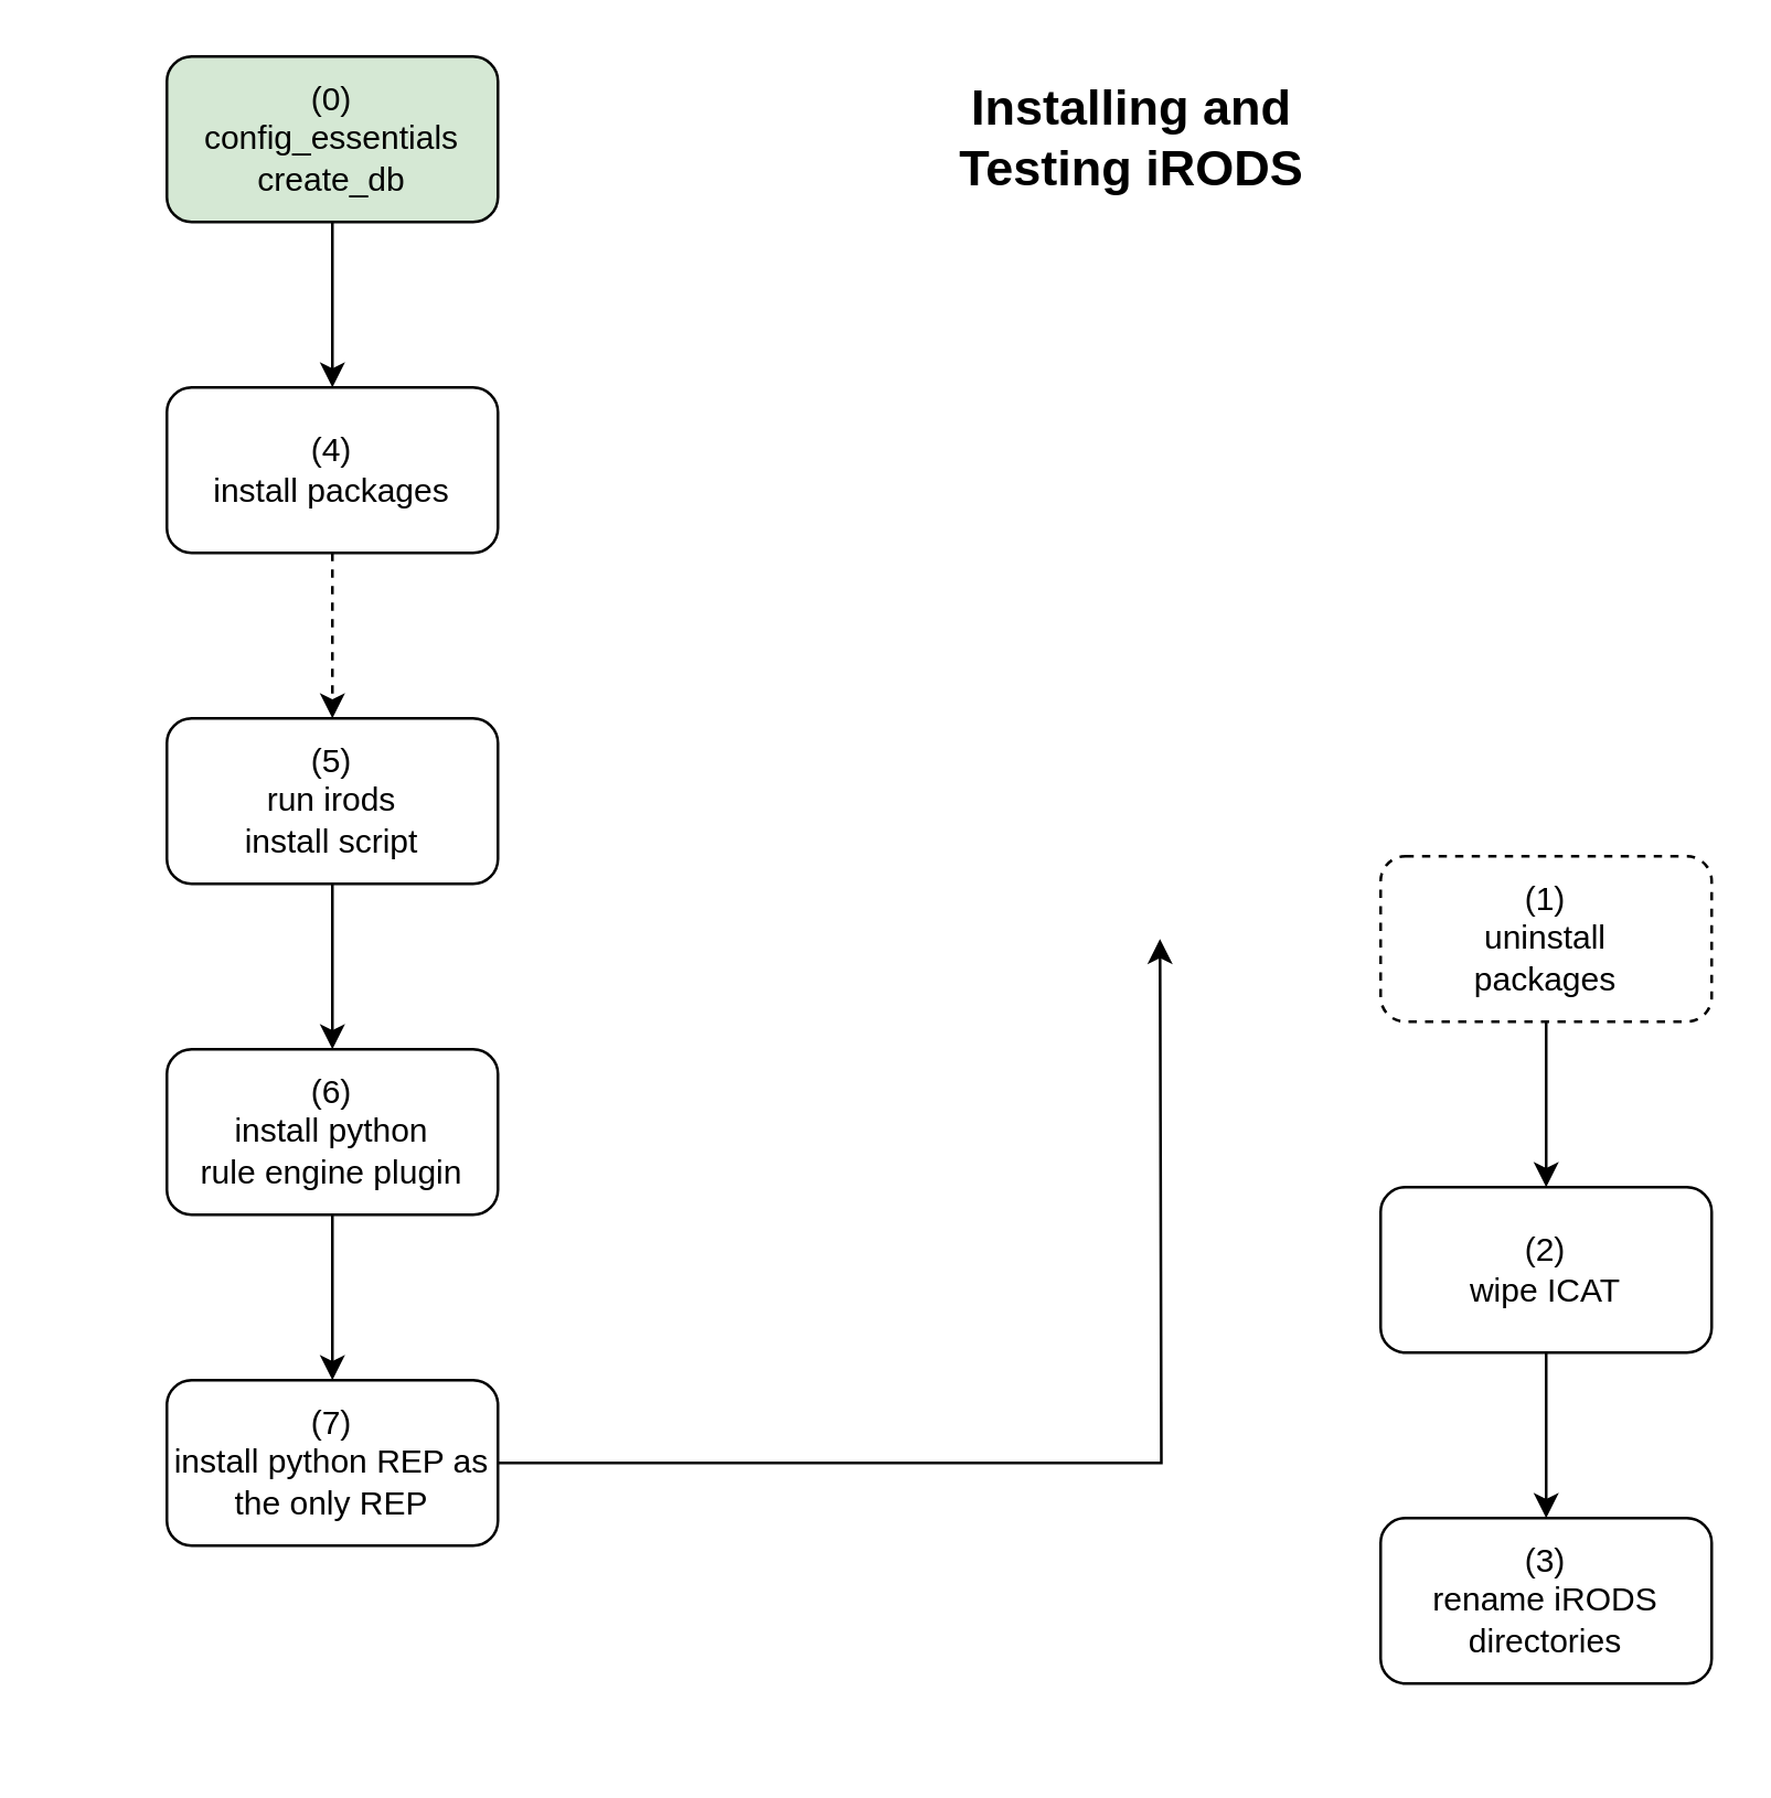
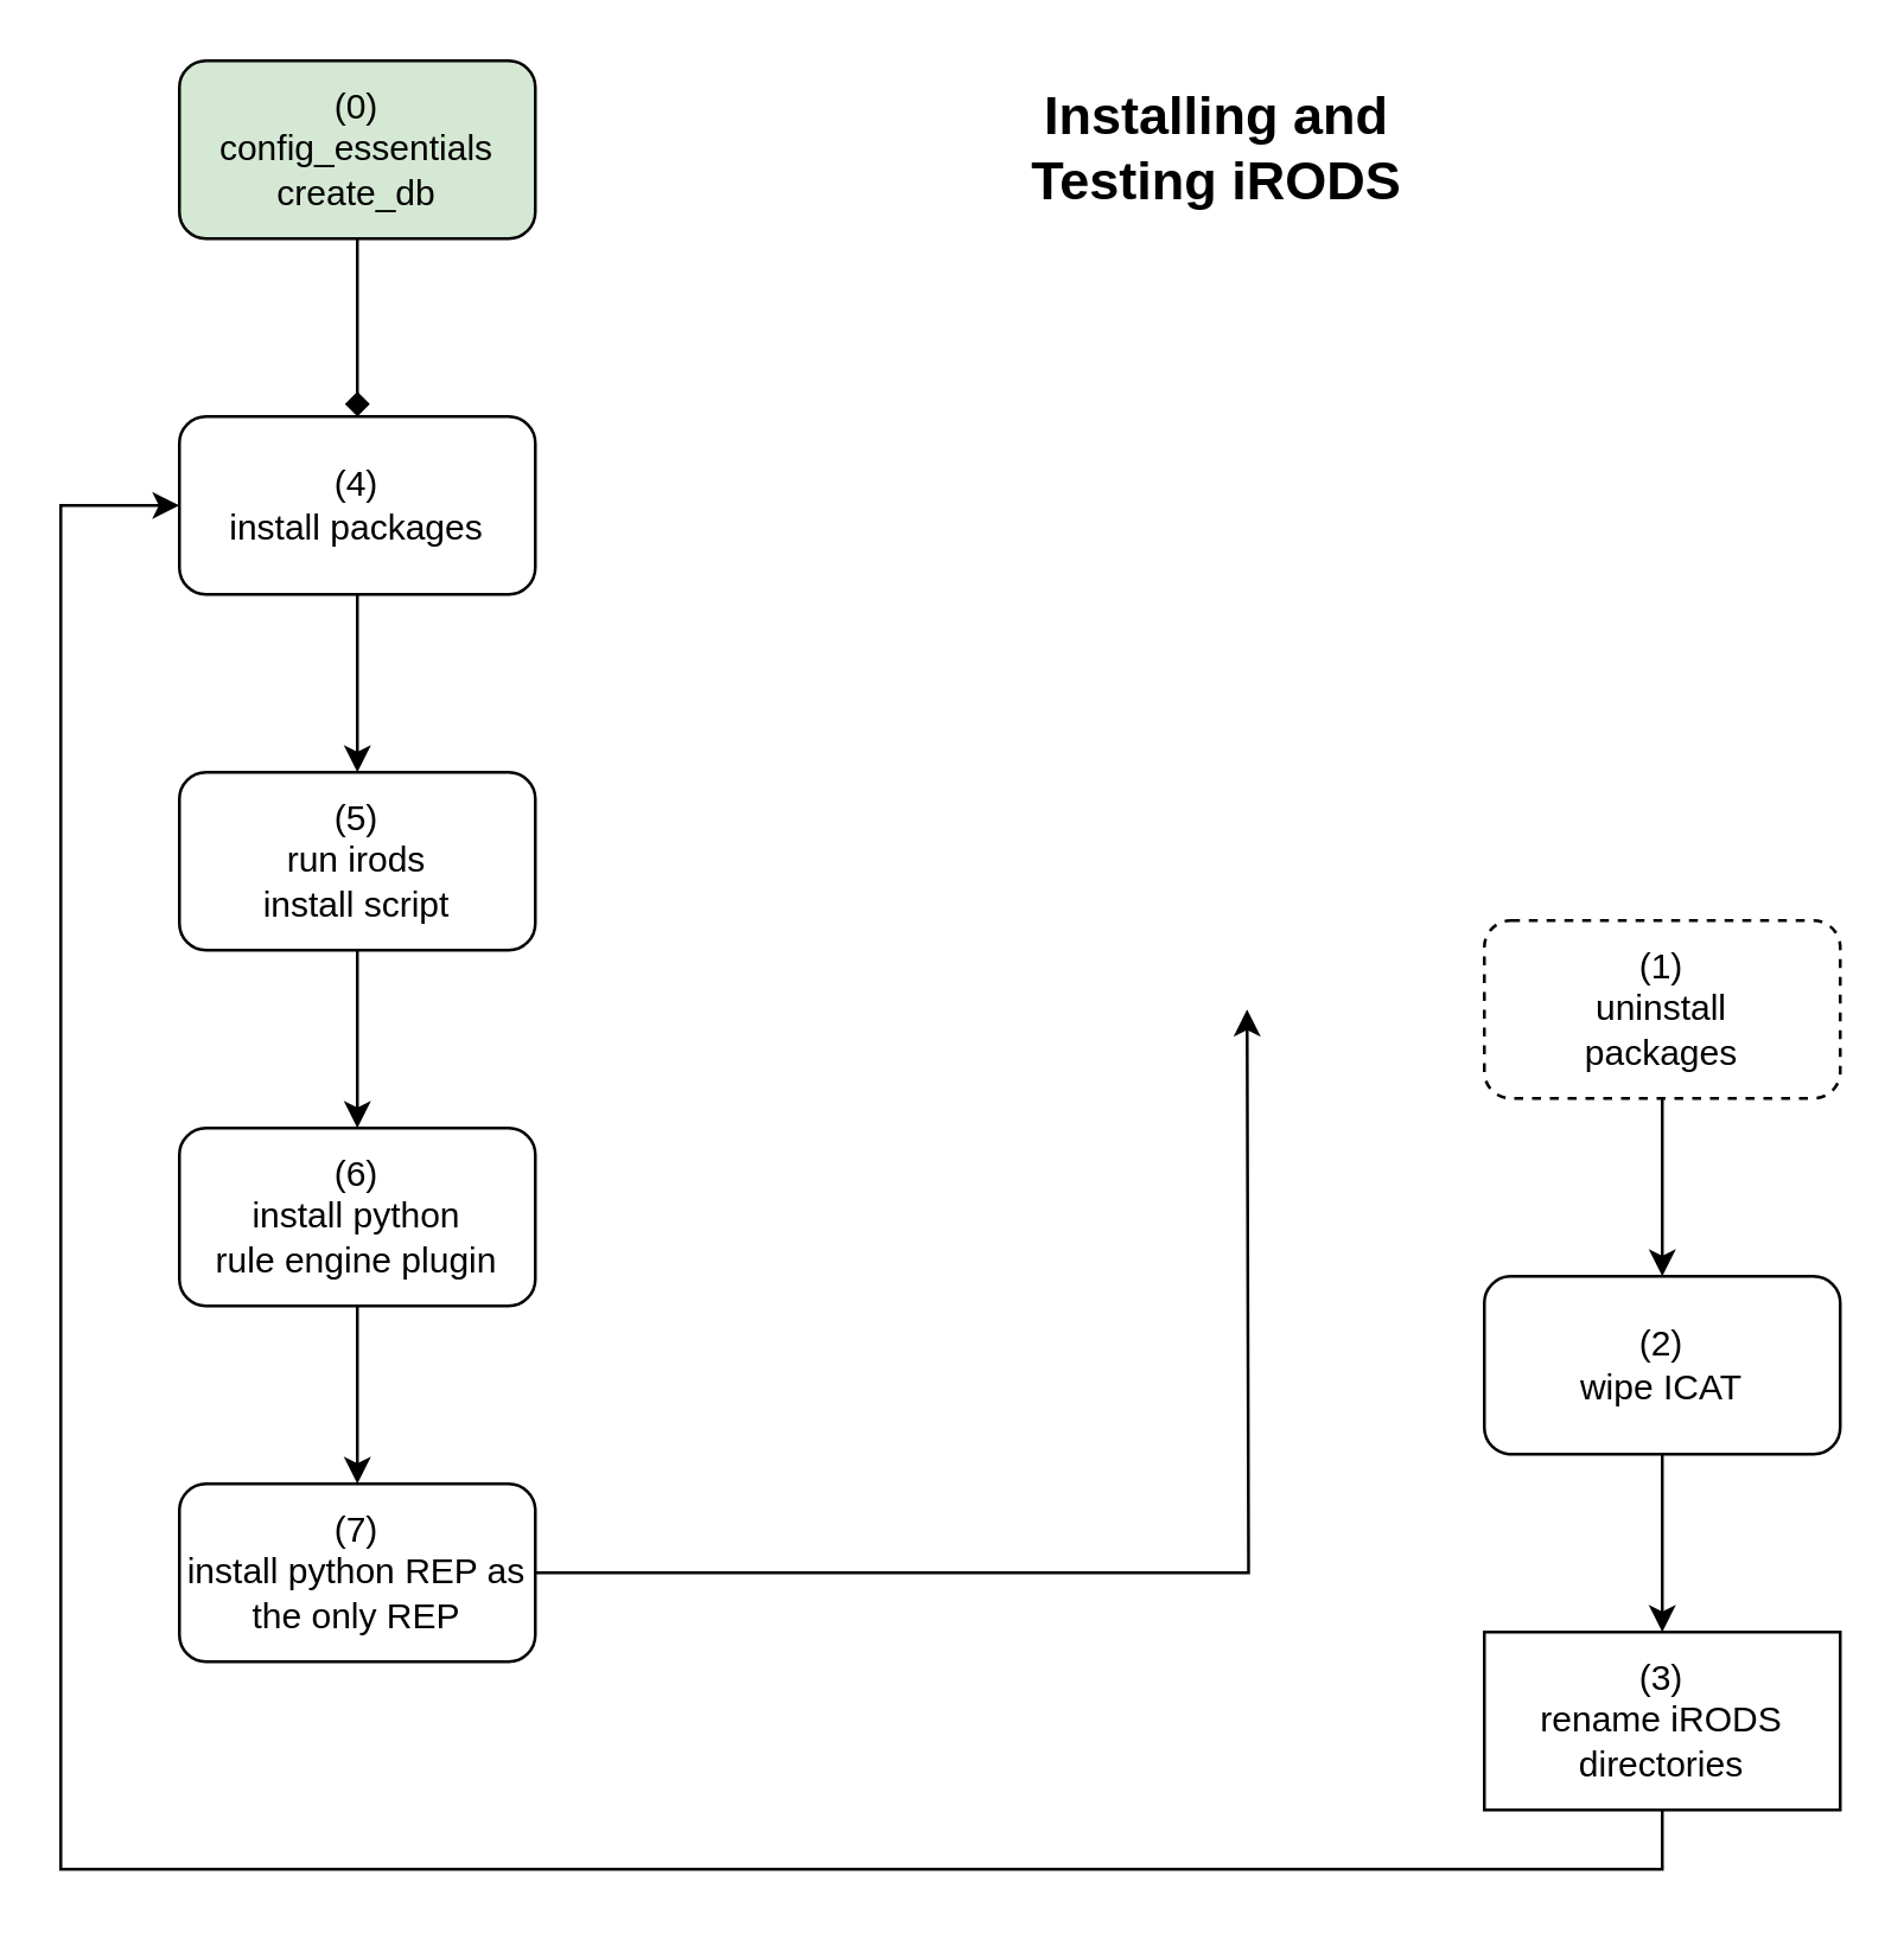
- <mxCell id="2" style="edgeStyle=orthogonalEdgeStyle;rounded=0;orthogonalLoop=1;jettySize=auto;html=1;exitX=0.5;exitY=1;exitDx=0;exitDy=0;entryX=0.5;entryY=0;entryDx=0;entryDy=0;" edge="1" parent="1" source="3" target="5"><mxGeometry relative="1" as="geometry" /></mxCell>
+ <mxCell id="2" style="edgeStyle=orthogonalEdgeStyle;rounded=0;orthogonalLoop=1;jettySize=auto;html=1;exitX=0.5;exitY=1;exitDx=0;exitDy=0;entryX=0.5;entryY=0;entryDx=0;entryDy=0;endArrow=diamond;" edge="1" parent="1" source="3" target="5"><mxGeometry relative="1" as="geometry" /></mxCell>
- <mxCell id="4" style="edgeStyle=orthogonalEdgeStyle;rounded=0;orthogonalLoop=1;jettySize=auto;html=1;exitX=0.5;exitY=1;exitDx=0;exitDy=0;entryX=0.5;entryY=0;entryDx=0;entryDy=0;dashed=1;" edge="1" parent="1" source="5" target="7"><mxGeometry relative="1" as="geometry" /></mxCell>
+ <mxCell id="4" style="edgeStyle=orthogonalEdgeStyle;rounded=0;orthogonalLoop=1;jettySize=auto;html=1;exitX=0.5;exitY=1;exitDx=0;exitDy=0;entryX=0.5;entryY=0;entryDx=0;entryDy=0;" edge="1" parent="1" source="5" target="7"><mxGeometry relative="1" as="geometry" /></mxCell>
- <mxCell id="13" value="&lt;div&gt;(3)&lt;/div&gt;&lt;div&gt;rename iRODS&lt;/div&gt;&lt;div&gt;directories&lt;br&gt;&lt;/div&gt;" style="rounded=1;whiteSpace=wrap;html=1;" vertex="1" parent="1"><mxGeometry x="500" y="550" width="120" height="60" as="geometry" /></mxCell>
+ <mxCell id="13" value="&lt;div&gt;(3)&lt;/div&gt;&lt;div&gt;rename iRODS&lt;/div&gt;&lt;div&gt;directories&lt;br&gt;&lt;/div&gt;" style="whiteSpace=wrap;html=1;rounded=0;" vertex="1" parent="1"><mxGeometry x="500" y="550" width="120" height="60" as="geometry" /></mxCell>
+ <mxCell id="12" style="edgeStyle=orthogonalEdgeStyle;rounded=0;orthogonalLoop=1;jettySize=auto;html=1;exitX=0.5;exitY=1;exitDx=0;exitDy=0;entryX=0;entryY=0.5;entryDx=0;entryDy=0;" edge="1" parent="1" source="13" target="5"><mxGeometry relative="1" as="geometry"><mxPoint x="20" y="360" as="targetPoint" /><Array as="points"><mxPoint x="560" y="630" /><mxPoint x="20" y="630" /><mxPoint x="20" y="170" /></Array></mxGeometry></mxCell>
